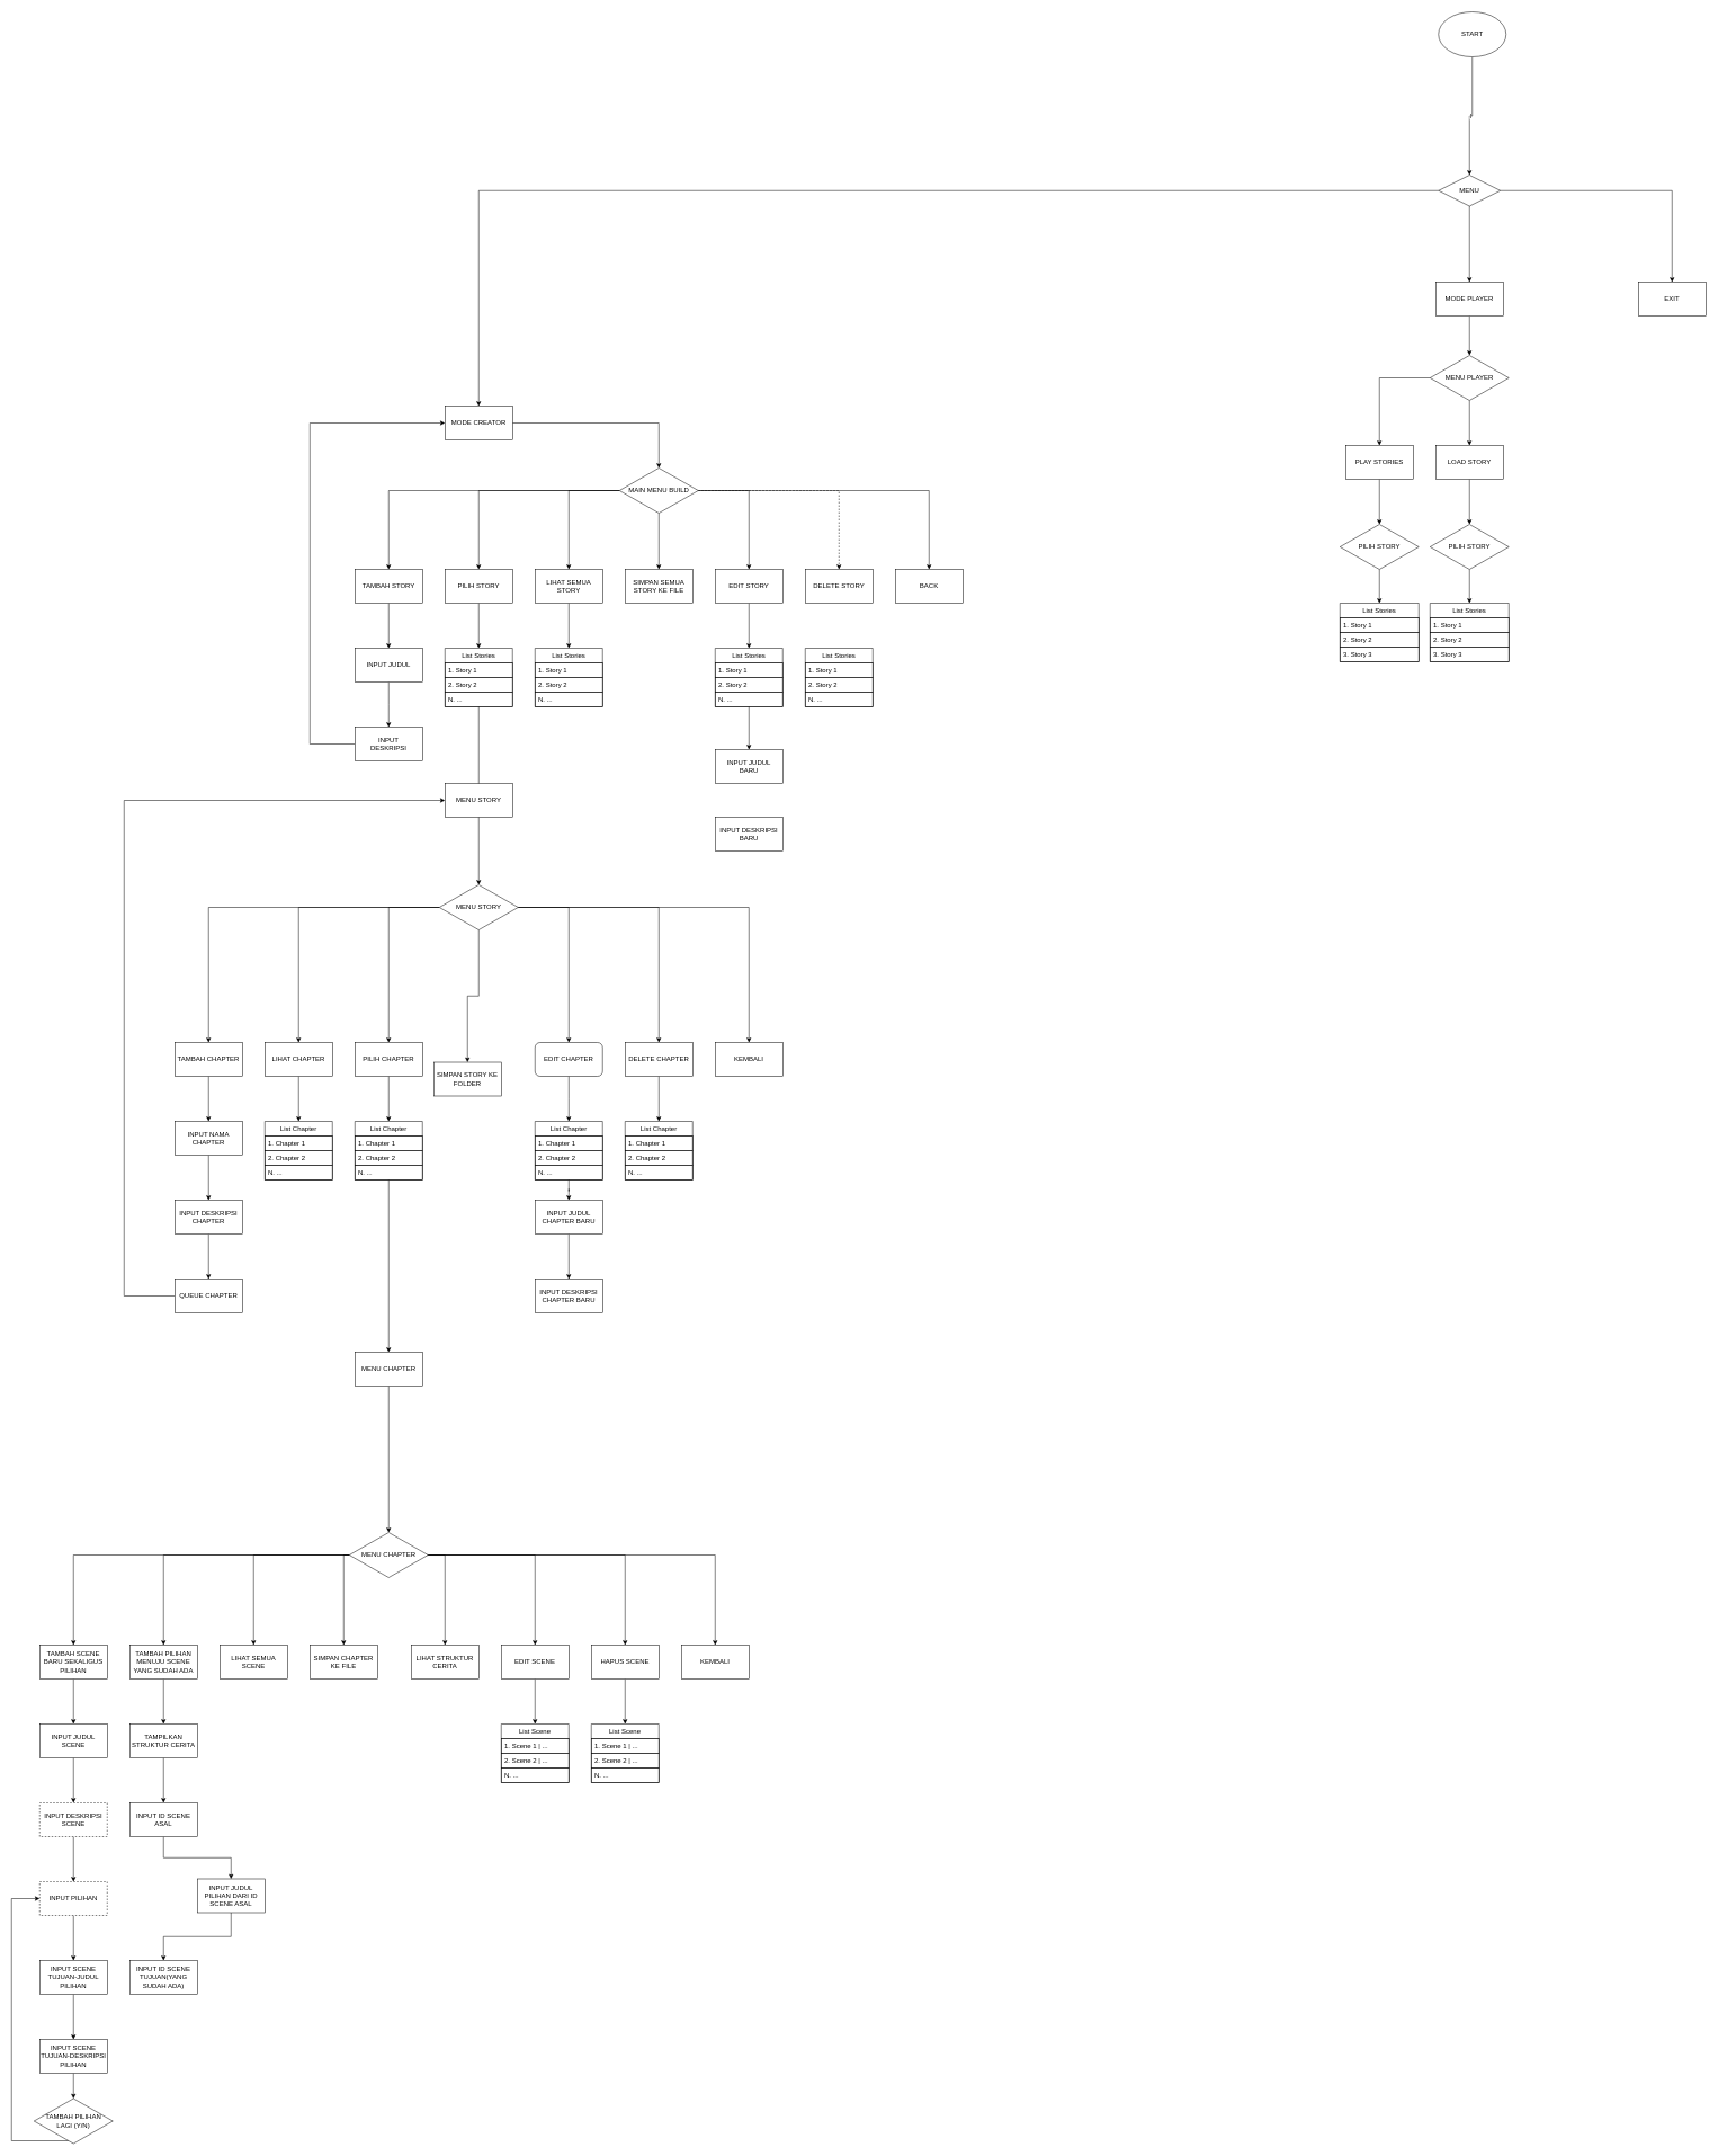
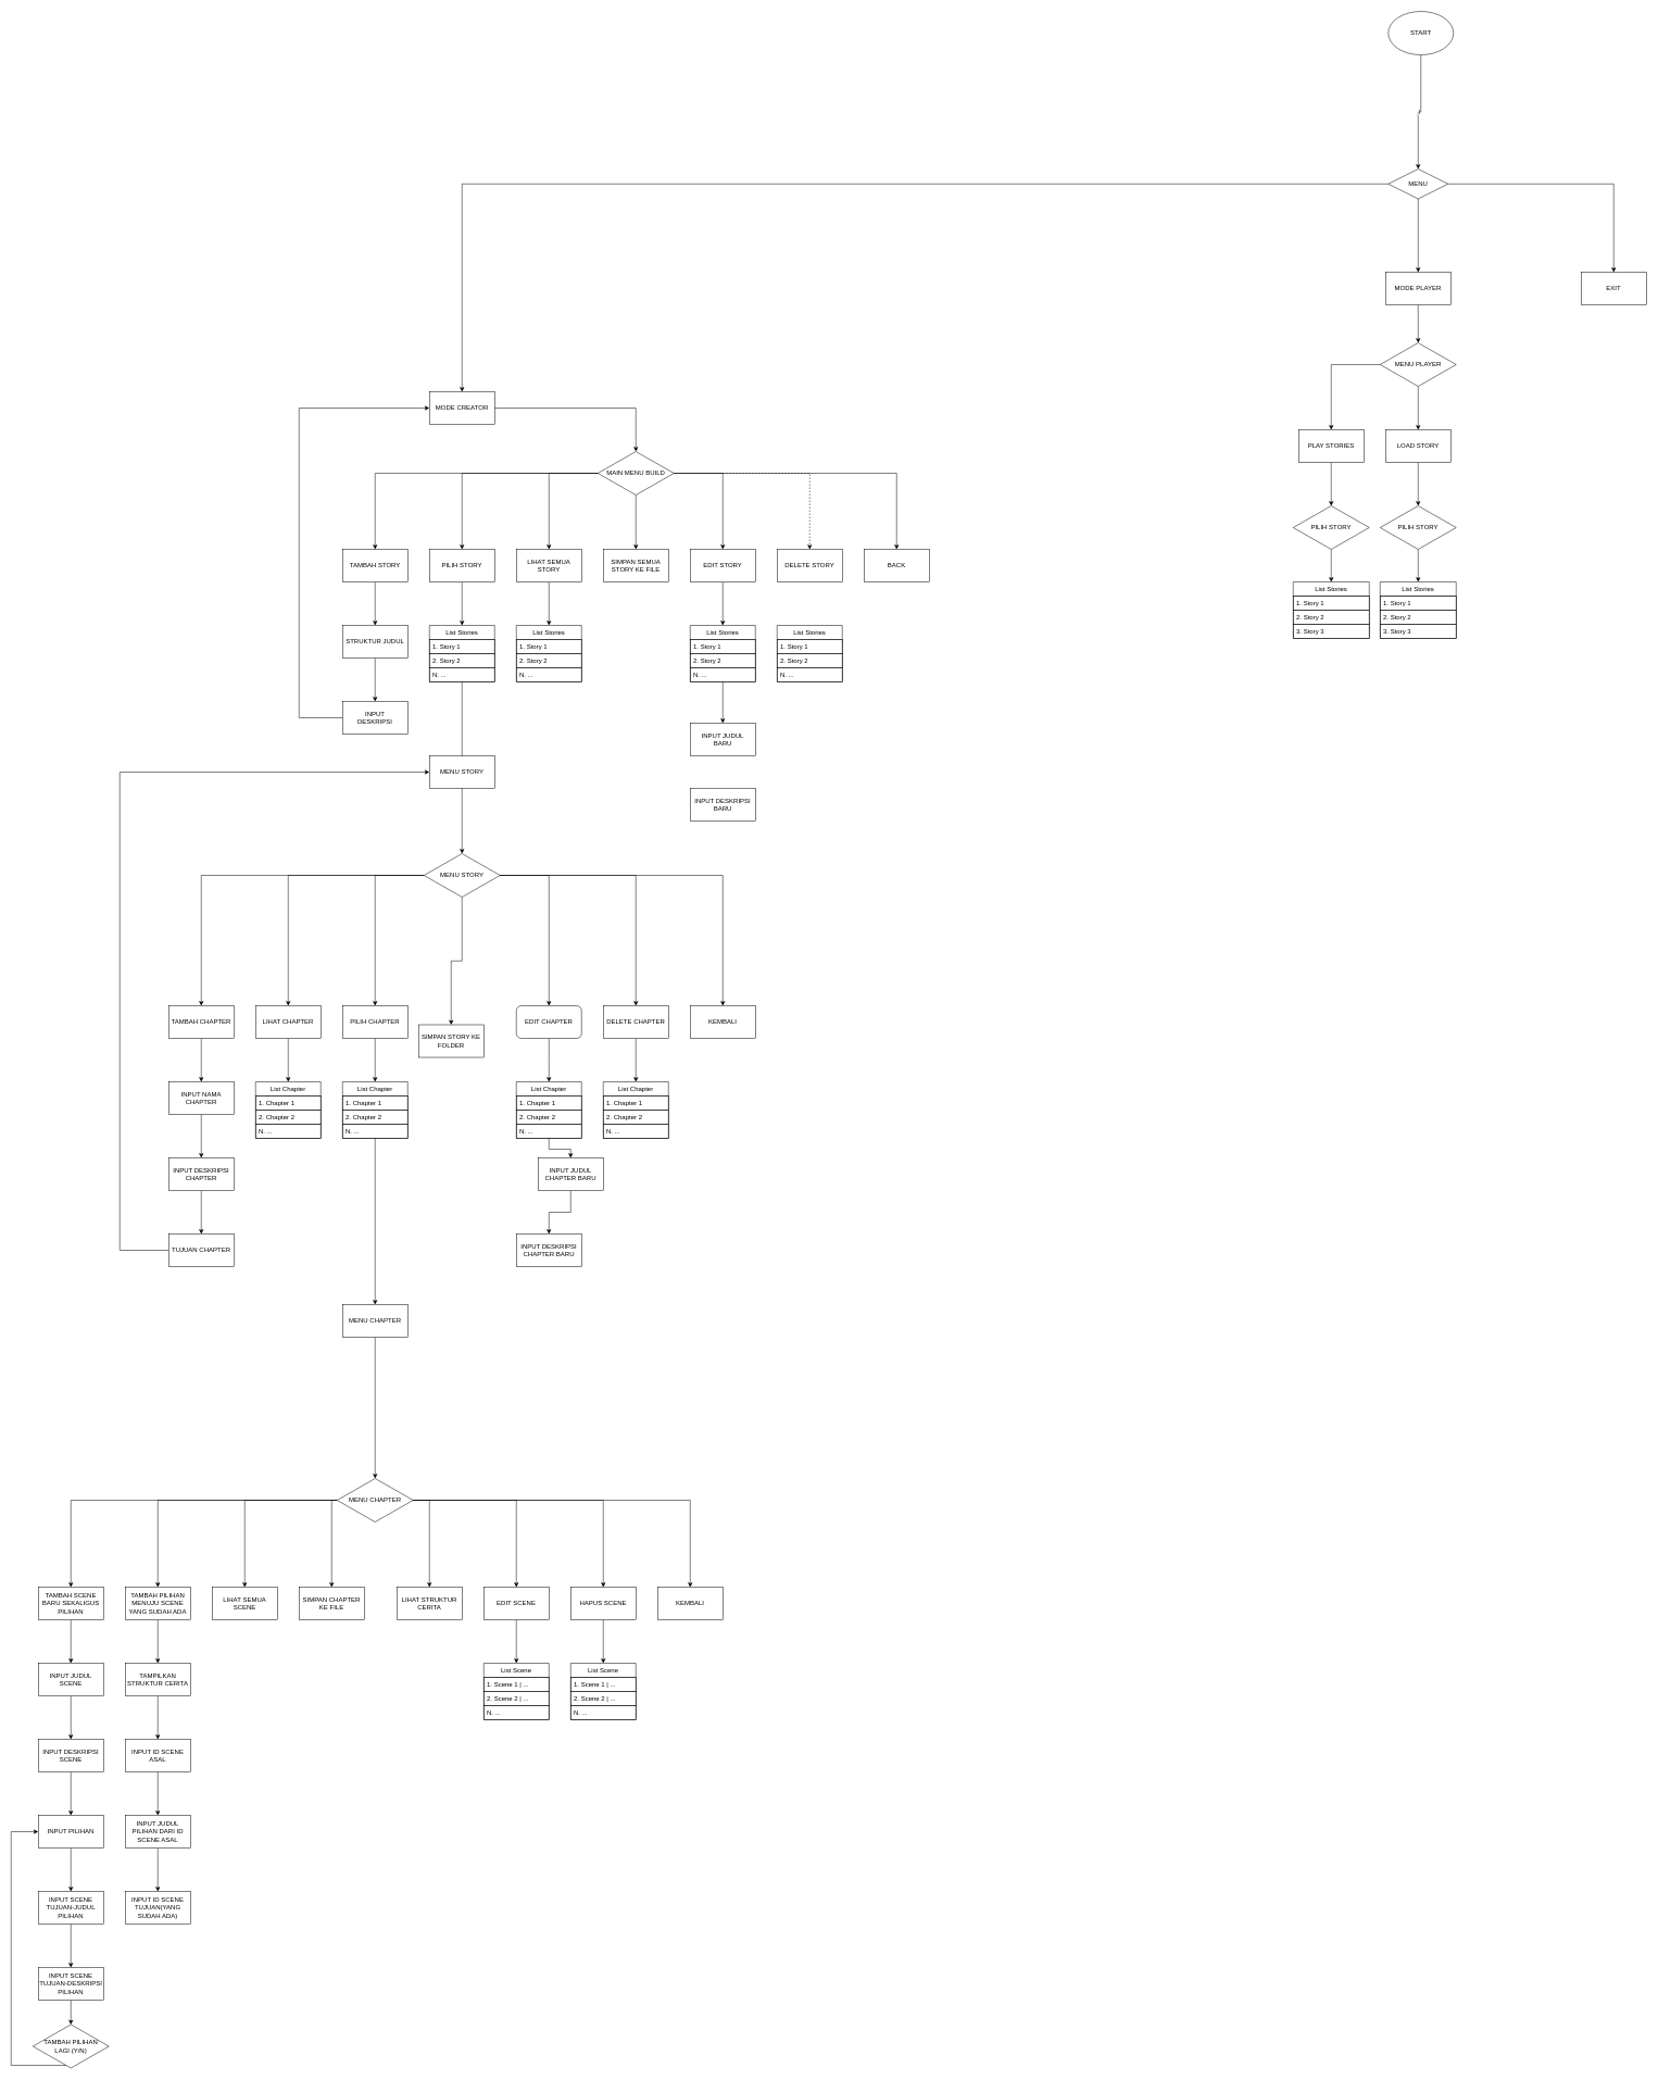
- <mxCell id="28" value="INPUT JUDUL" style="rounded=0;whiteSpace=wrap;html=1;" parent="1" vertex="1"><mxGeometry x="630" y="1150" width="120" height="60" as="geometry" /></mxCell>
+ <mxCell id="28" value="STRUKTUR JUDUL" style="rounded=0;whiteSpace=wrap;html=1;" parent="1" vertex="1"><mxGeometry x="630" y="1150" width="120" height="60" as="geometry" /></mxCell>
- <mxCell id="137" value="INPUT JUDUL CHAPTER&amp;nbsp;&lt;span style=&quot;background-color: transparent; color: light-dark(rgb(0, 0, 0), rgb(255, 255, 255));&quot;&gt;BARU&lt;/span&gt;" style="rounded=0;whiteSpace=wrap;html=1;" vertex="1" parent="1"><mxGeometry x="950" y="2130" width="120" height="60" as="geometry" /></mxCell>
+ <mxCell id="137" value="INPUT JUDUL CHAPTER&amp;nbsp;&lt;span style=&quot;background-color: transparent; color: light-dark(rgb(0, 0, 0), rgb(255, 255, 255));&quot;&gt;BARU&lt;/span&gt;" style="rounded=0;whiteSpace=wrap;html=1;" vertex="1" parent="1"><mxGeometry x="990" y="2130" width="120" height="60" as="geometry" /></mxCell>
- <mxCell id="120" value="QUEUE CHAPTER" style="rounded=0;whiteSpace=wrap;html=1;" vertex="1" parent="1"><mxGeometry x="310" y="2270" width="120" height="60" as="geometry" /></mxCell>
+ <mxCell id="120" value="TUJUAN CHAPTER" style="rounded=0;whiteSpace=wrap;html=1;" vertex="1" parent="1"><mxGeometry x="310" y="2270" width="120" height="60" as="geometry" /></mxCell>
- <mxCell id="147" value="INPUT DESKRIPSI SCENE" style="rounded=0;whiteSpace=wrap;html=1;dashed=1;" vertex="1" parent="1"><mxGeometry x="70" y="3200" width="120" height="60" as="geometry" /></mxCell>
+ <mxCell id="147" value="INPUT DESKRIPSI SCENE" style="rounded=0;whiteSpace=wrap;html=1;" vertex="1" parent="1"><mxGeometry x="70" y="3200" width="120" height="60" as="geometry" /></mxCell>
- <mxCell id="161" value="INPUT JUDUL PILIHAN DARI ID SCENE ASAL" style="rounded=0;whiteSpace=wrap;html=1;" vertex="1" parent="1"><mxGeometry x="350" y="3335" width="120" height="60" as="geometry" /></mxCell>
+ <mxCell id="161" value="INPUT JUDUL PILIHAN DARI ID SCENE ASAL" style="rounded=0;whiteSpace=wrap;html=1;" vertex="1" parent="1"><mxGeometry x="230" y="3340" width="120" height="60" as="geometry" /></mxCell>
- <mxCell id="149" value="INPUT PILIHAN" style="rounded=0;whiteSpace=wrap;html=1;dashed=1;" vertex="1" parent="1"><mxGeometry x="70" y="3340" width="120" height="60" as="geometry" /></mxCell>
+ <mxCell id="149" value="INPUT PILIHAN" style="rounded=0;whiteSpace=wrap;html=1;" vertex="1" parent="1"><mxGeometry x="70" y="3340" width="120" height="60" as="geometry" /></mxCell>
